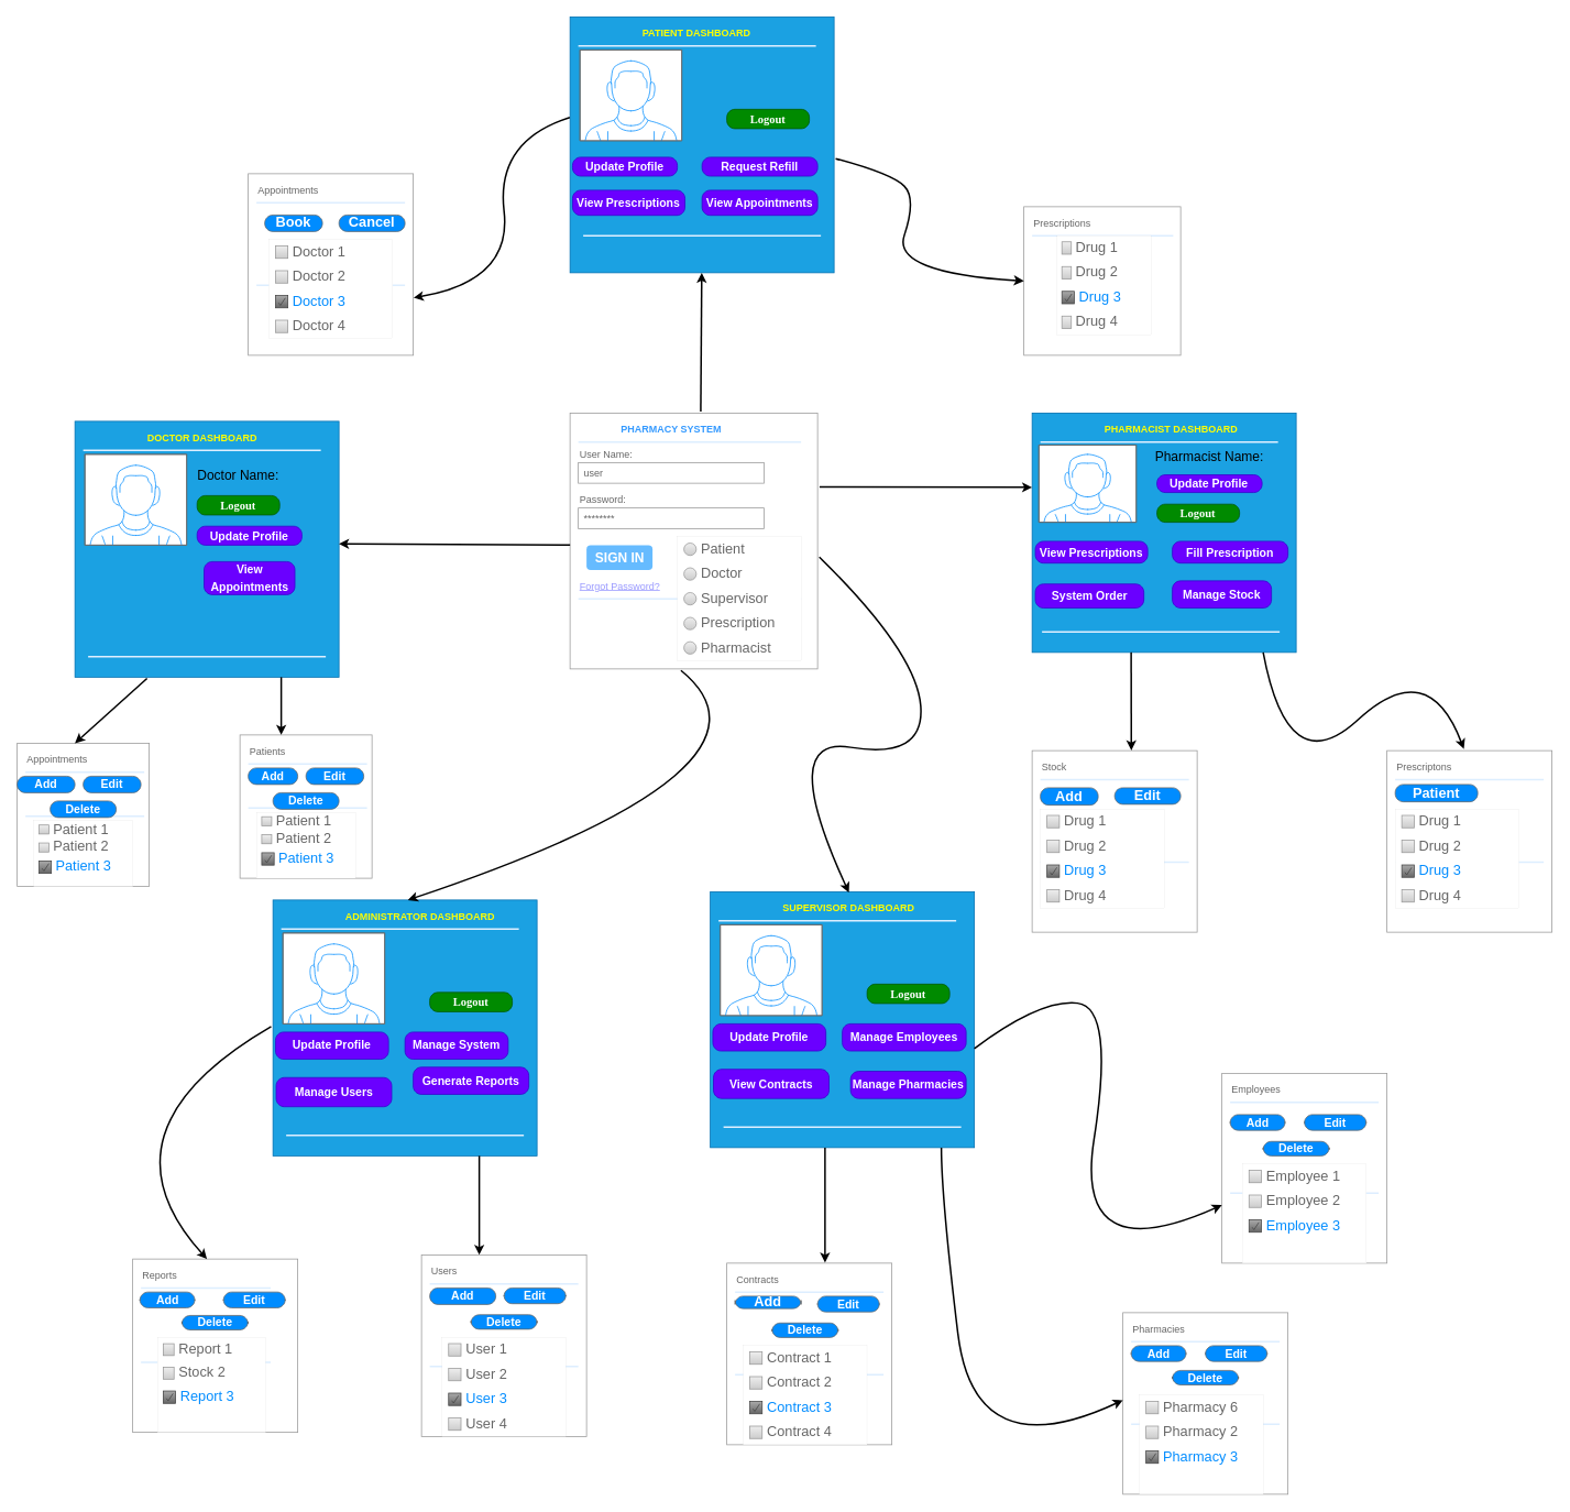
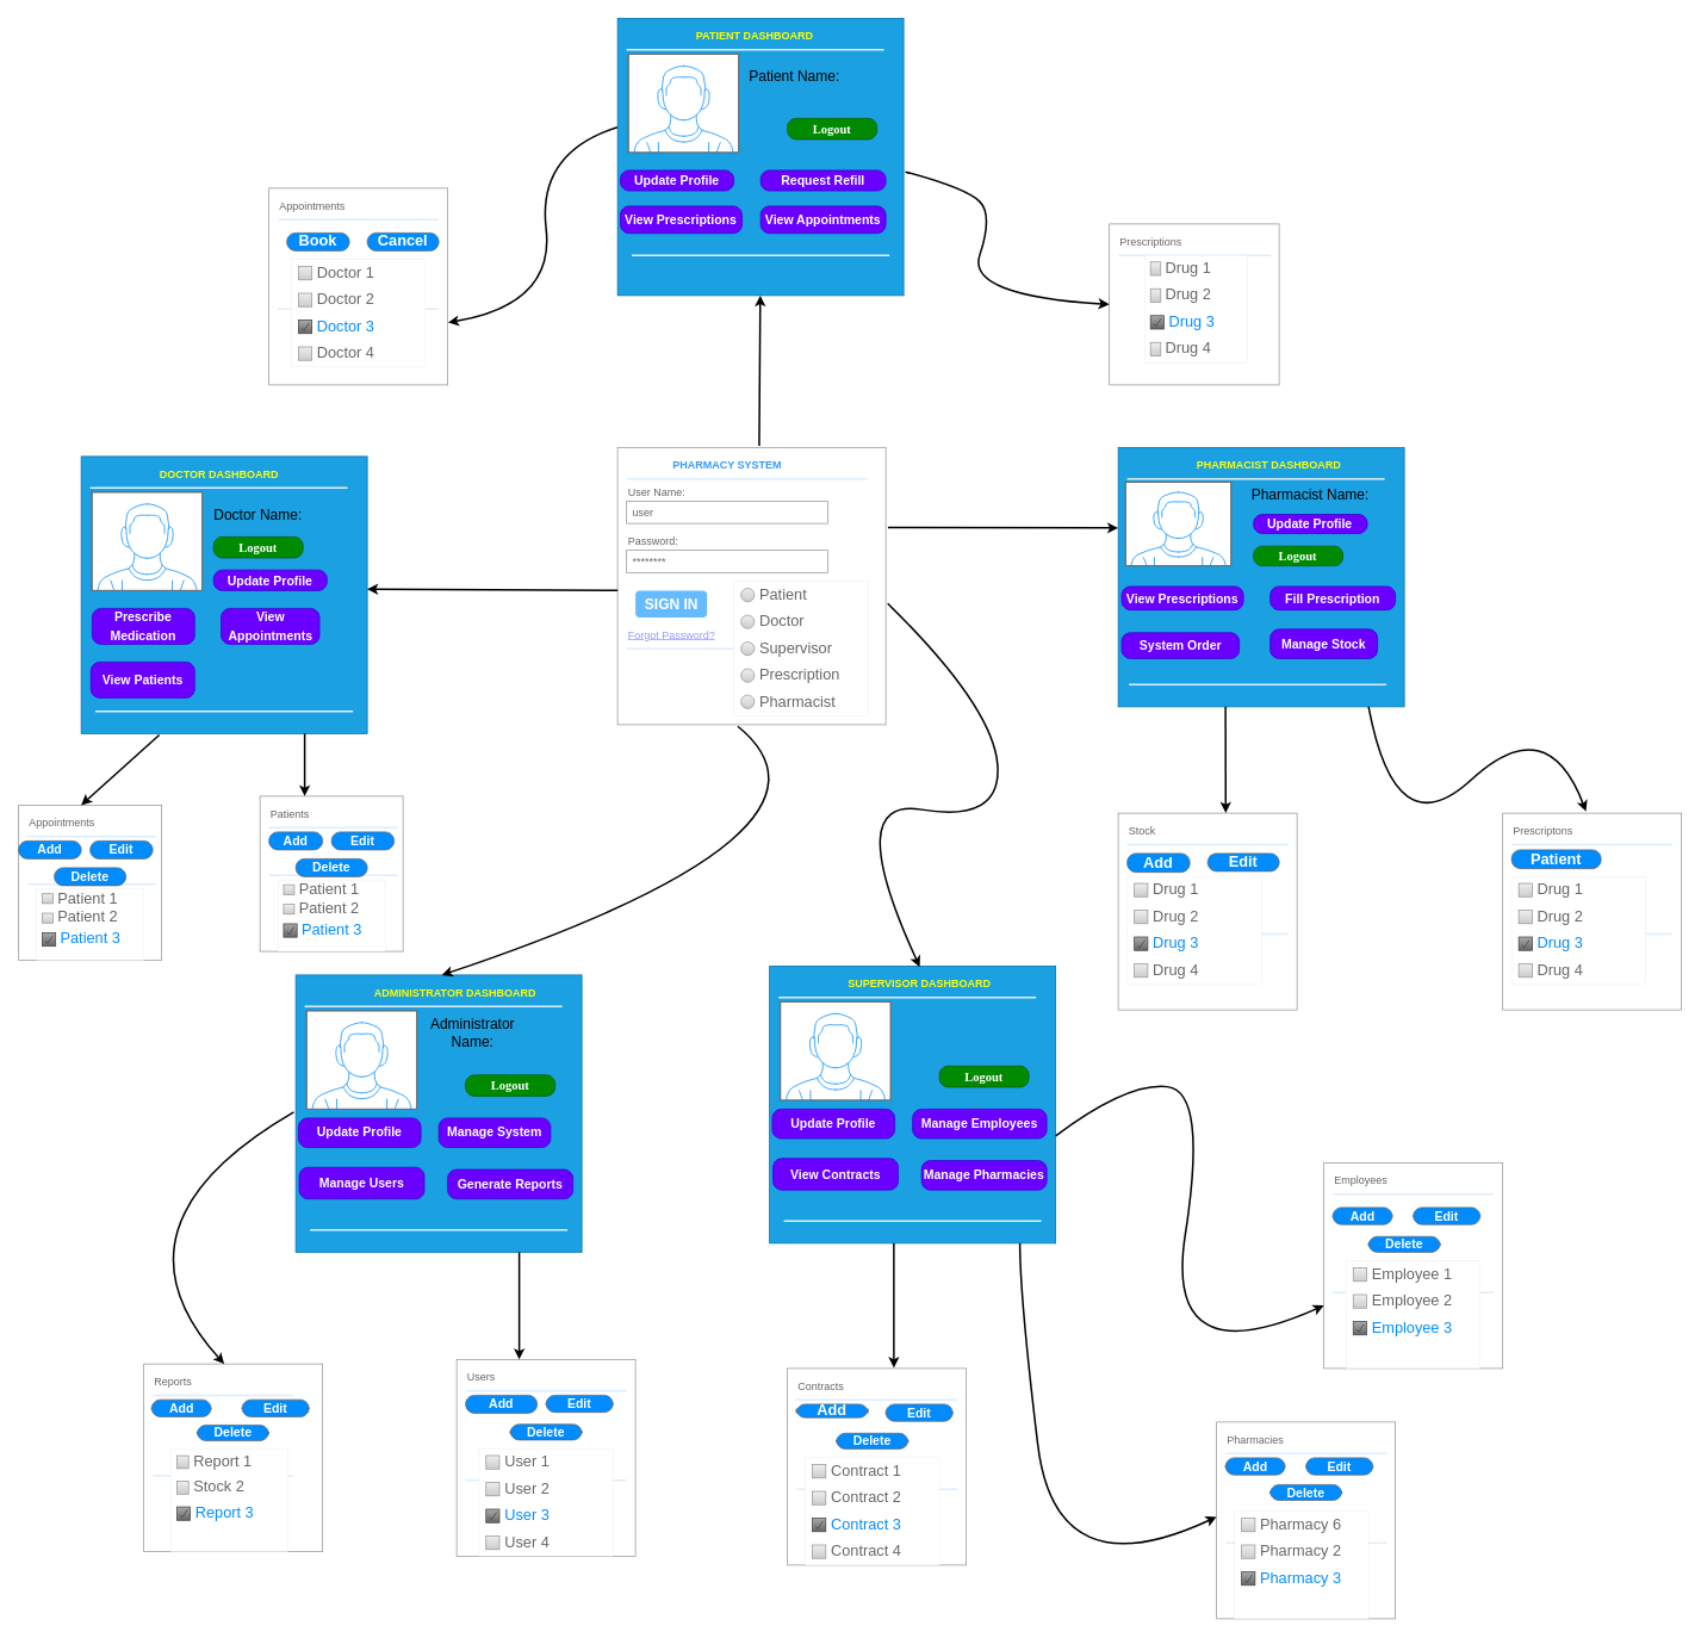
+ <mxCell id="30" value="&lt;font style=&quot;font-size: 16px;&quot;&gt;Patient Name:&lt;/font&gt;" style="text;html=1;strokeColor=none;fillColor=none;align=center;verticalAlign=middle;whiteSpace=wrap;rounded=0;" parent="19" vertex="1"><mxGeometry x="140" y="50" width="116.15" height="30" as="geometry" /></mxCell>
+ <mxCell id="39" value="&lt;font style=&quot;font-size: 14px;&quot;&gt;Prescribe Medication&lt;/font&gt;" style="strokeWidth=1;shadow=0;dashed=0;align=center;html=1;shape=mxgraph.mockup.buttons.button;strokeColor=#3700CC;fontColor=#ffffff;mainText=;buttonStyle=round;fontSize=17;fontStyle=1;fillColor=#6a00ff;whiteSpace=wrap;" parent="31" vertex="1"><mxGeometry x="12.31" y="170" width="114.61" height="40" as="geometry" /></mxCell>
+ <mxCell id="40" value="&lt;font style=&quot;font-size: 14px;&quot;&gt;View Patients&lt;/font&gt;" style="strokeWidth=1;shadow=0;dashed=0;align=center;html=1;shape=mxgraph.mockup.buttons.button;strokeColor=#3700CC;mainText=;buttonStyle=round;fontSize=17;fontStyle=1;fillColor=#6a00ff;whiteSpace=wrap;fontColor=#ffffff;" parent="31" vertex="1"><mxGeometry x="10.77" y="230" width="116.15" height="40" as="geometry" /></mxCell>
+ <mxCell id="67" value="&lt;font style=&quot;font-size: 16px;&quot;&gt;Administrator Name:&lt;/font&gt;" style="text;html=1;strokeColor=none;fillColor=none;align=center;verticalAlign=middle;whiteSpace=wrap;rounded=0;" parent="56" vertex="1"><mxGeometry x="140" y="50" width="116.15" height="30" as="geometry" /></mxCell>
- <mxCell id="66" value="&lt;font style=&quot;font-size: 14px;&quot;&gt;Generate Reports&lt;/font&gt;" style="strokeWidth=1;shadow=0;dashed=0;align=center;html=1;shape=mxgraph.mockup.buttons.button;strokeColor=#3700CC;fontColor=#ffffff;mainText=;buttonStyle=round;fontSize=17;fontStyle=1;fillColor=#6a00ff;whiteSpace=wrap;" parent="56" vertex="1"><mxGeometry x="170" y="202.57" width="140" height="32.9" as="geometry" /></mxCell>
+ <mxCell id="66" value="&lt;font style=&quot;font-size: 14px;&quot;&gt;Generate Reports&lt;/font&gt;" style="strokeWidth=1;shadow=0;dashed=0;align=center;html=1;shape=mxgraph.mockup.buttons.button;strokeColor=#3700CC;fontColor=#ffffff;mainText=;buttonStyle=round;fontSize=17;fontStyle=1;fillColor=#6a00ff;whiteSpace=wrap;" parent="56" vertex="1"><mxGeometry x="170" y="217.57" width="140" height="32.9" as="geometry" /></mxCell>
